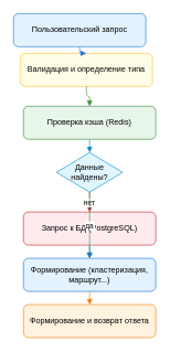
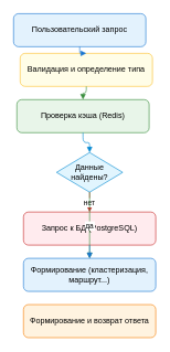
- <mxCell id="4" value="Проверка кэша (Redis)" style="rounded=1;whiteSpace=wrap;html=1;fillColor=#E8F5E9;strokeColor=#388E3C;" vertex="1" parent="1"><mxGeometry x="35" y="160" width="200" height="50" as="geometry" /></mxCell>
+ <mxCell id="4" value="Проверка кэша (Redis)" style="rounded=1;whiteSpace=wrap;html=1;fillColor=#E8F5E9;strokeColor=#388E3C;" vertex="1" parent="1"><mxGeometry x="25" y="150" width="200" height="50" as="geometry" /></mxCell>
- <mxCell id="15" style="edgeStyle=orthogonalEdgeStyle;endArrow=block;endFill=1;strokeColor=#F57C00;" edge="1" parent="1" source="7" target="8"><mxGeometry relative="1" as="geometry" /></mxCell>
